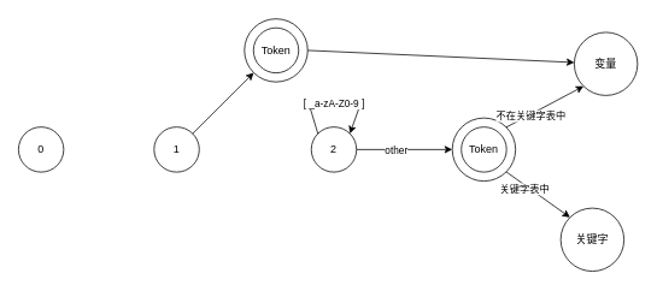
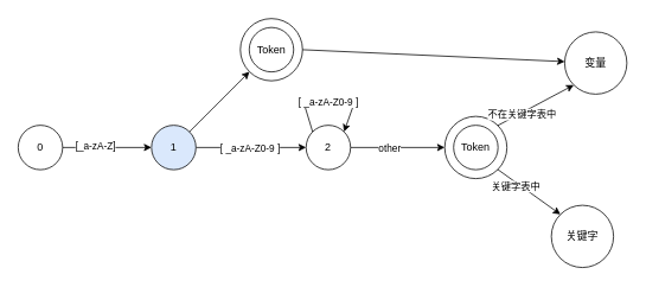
+ <mxCell id="9" value="" style="endArrow=classic;html=1;" edge="1" parent="1" source="2" target="5"><mxGeometry width="50" height="50" relative="1" as="geometry"><mxPoint x="60" y="150" as="sourcePoint" /><mxPoint x="110" y="100" as="targetPoint" /></mxGeometry></mxCell>
+ <mxCell id="10" value="[_a-zA-Z]" style="edgeLabel;html=1;align=center;verticalAlign=middle;resizable=0;points=[];" vertex="1" connectable="0" parent="9"><mxGeometry x="-0.277" y="2" relative="1" as="geometry"><mxPoint as="offset" /></mxGeometry></mxCell>
- <mxCell id="5" value="1" style="ellipse;whiteSpace=wrap;html=1;aspect=fixed;" vertex="1" parent="1"><mxGeometry x="170" y="140" width="50" height="50" as="geometry" /></mxCell>
+ <mxCell id="5" value="1" style="ellipse;whiteSpace=wrap;html=1;aspect=fixed;fillColor=#dae8fc;" vertex="1" parent="1"><mxGeometry x="170" y="140" width="50" height="50" as="geometry" /></mxCell>
+ <mxCell id="3" value="" style="edgeStyle=orthogonalEdgeStyle;rounded=0;orthogonalLoop=1;jettySize=auto;html=1;" edge="1" parent="1" source="5" target="8"><mxGeometry relative="1" as="geometry" /></mxCell>
+ <mxCell id="4" value="[ _a-zA-Z0-9 ]" style="edgeLabel;html=1;align=center;verticalAlign=middle;resizable=0;points=[];" vertex="1" connectable="0" parent="3"><mxGeometry x="-0.726" y="-2" relative="1" as="geometry"><mxPoint x="43" y="-2" as="offset" /></mxGeometry></mxCell>
